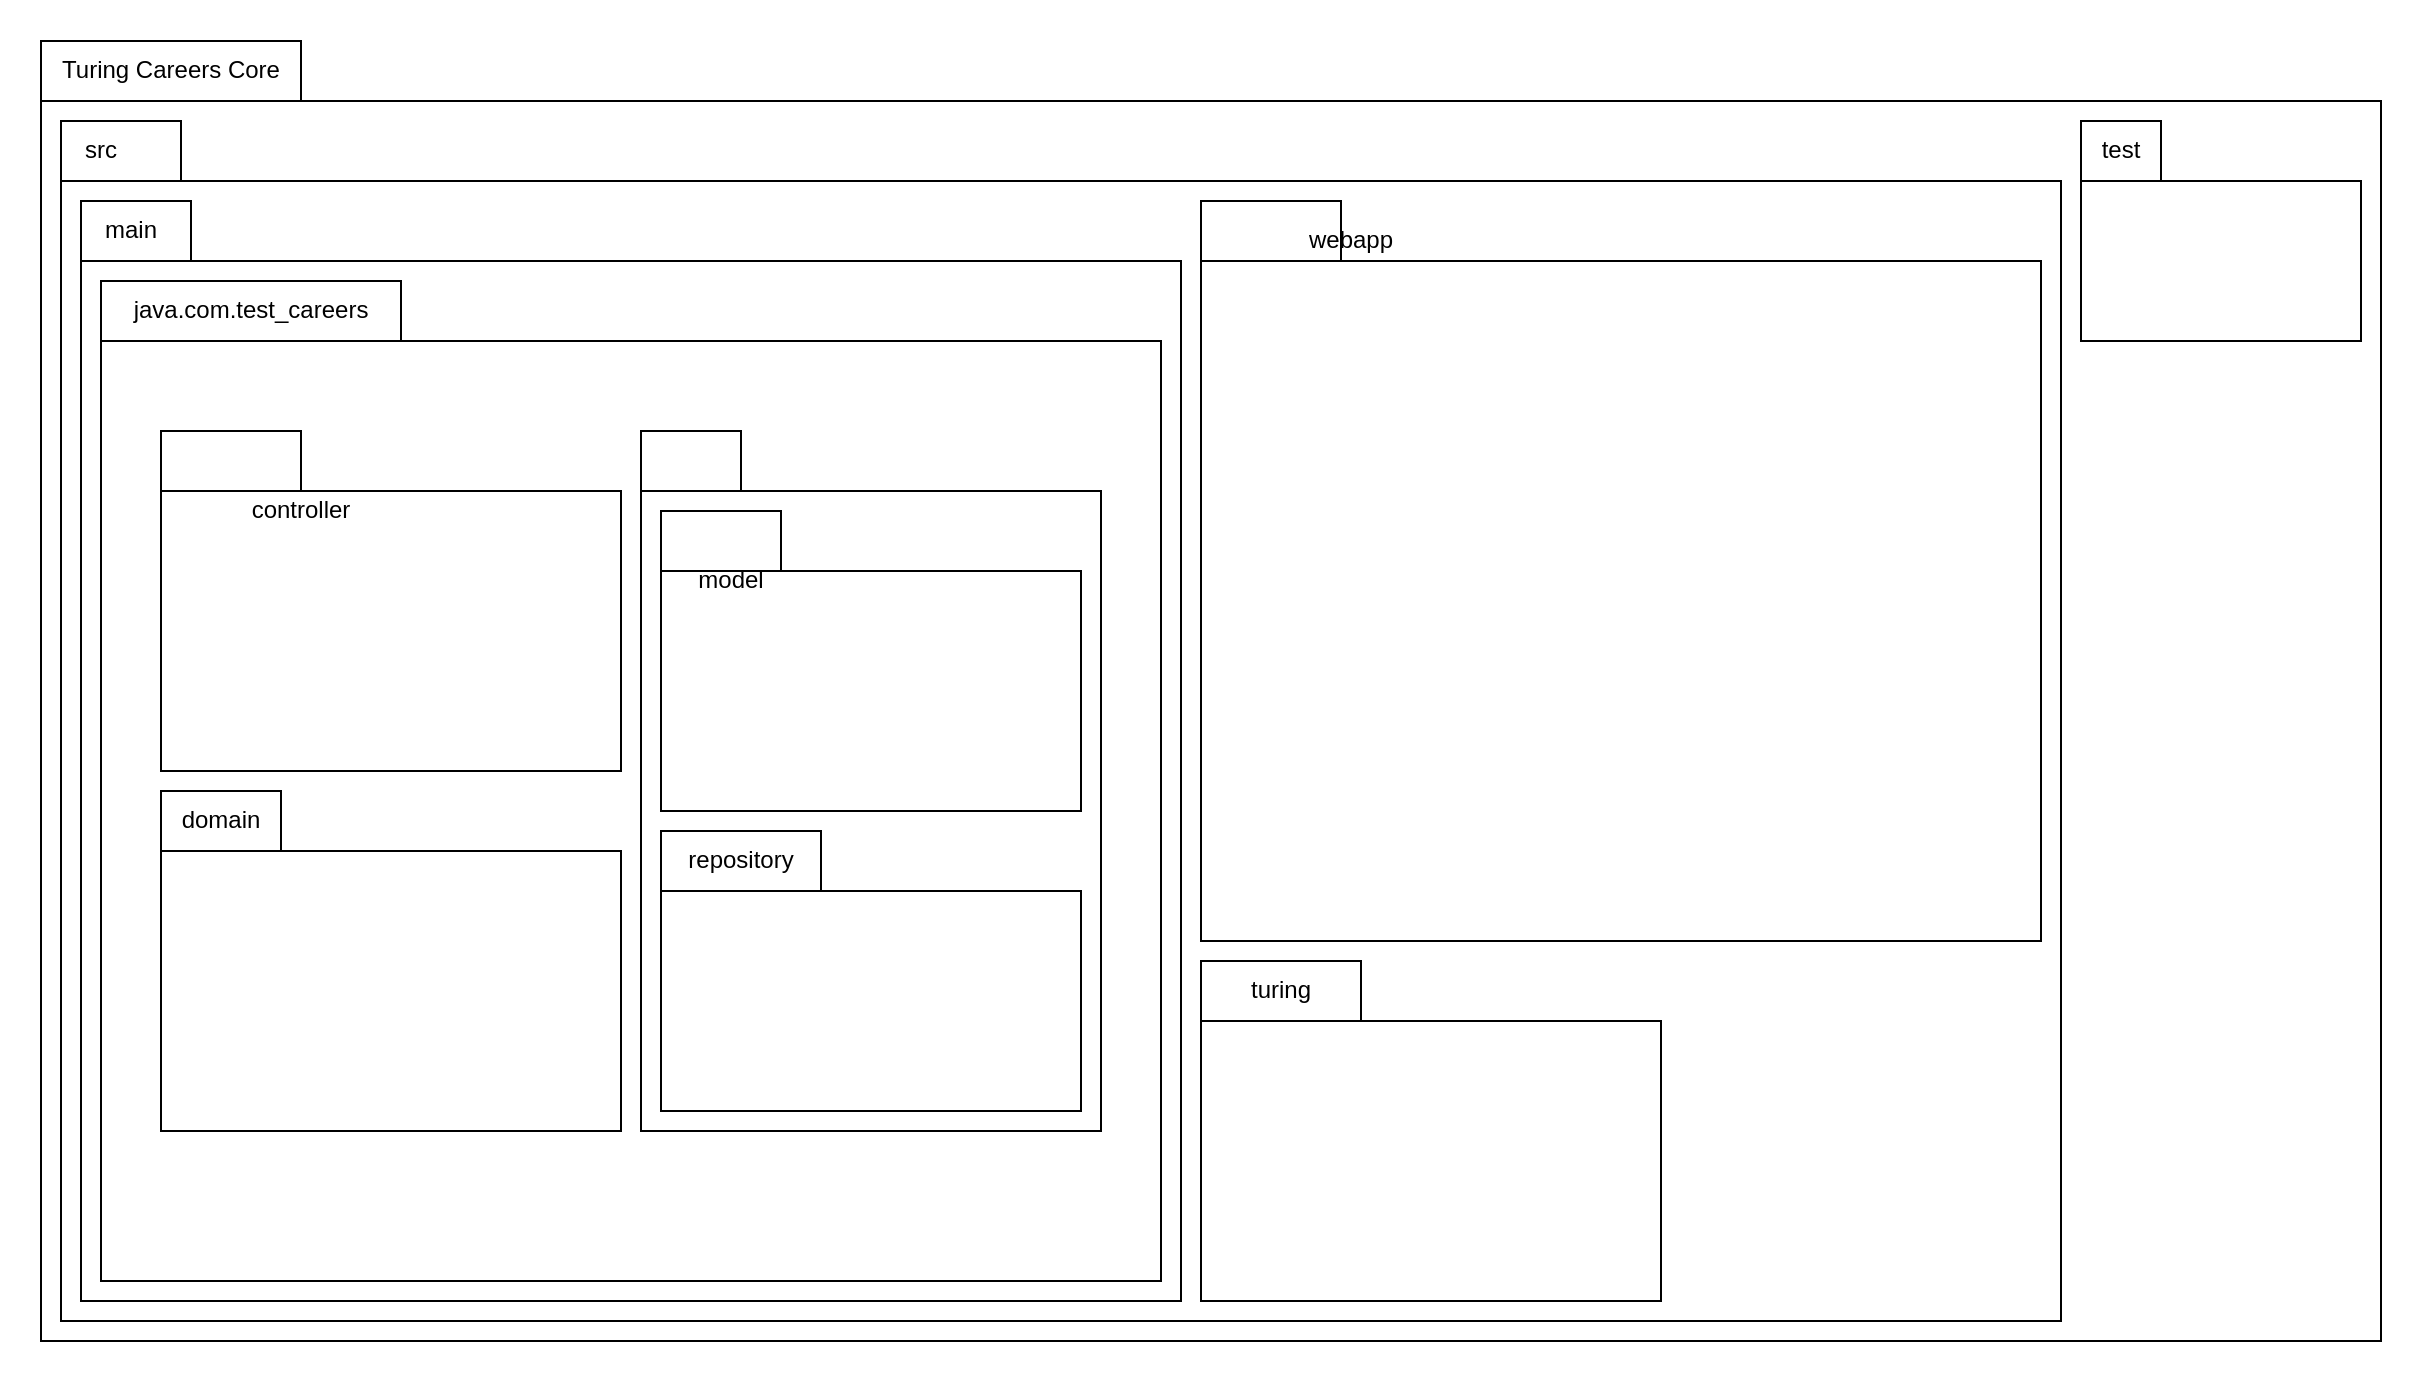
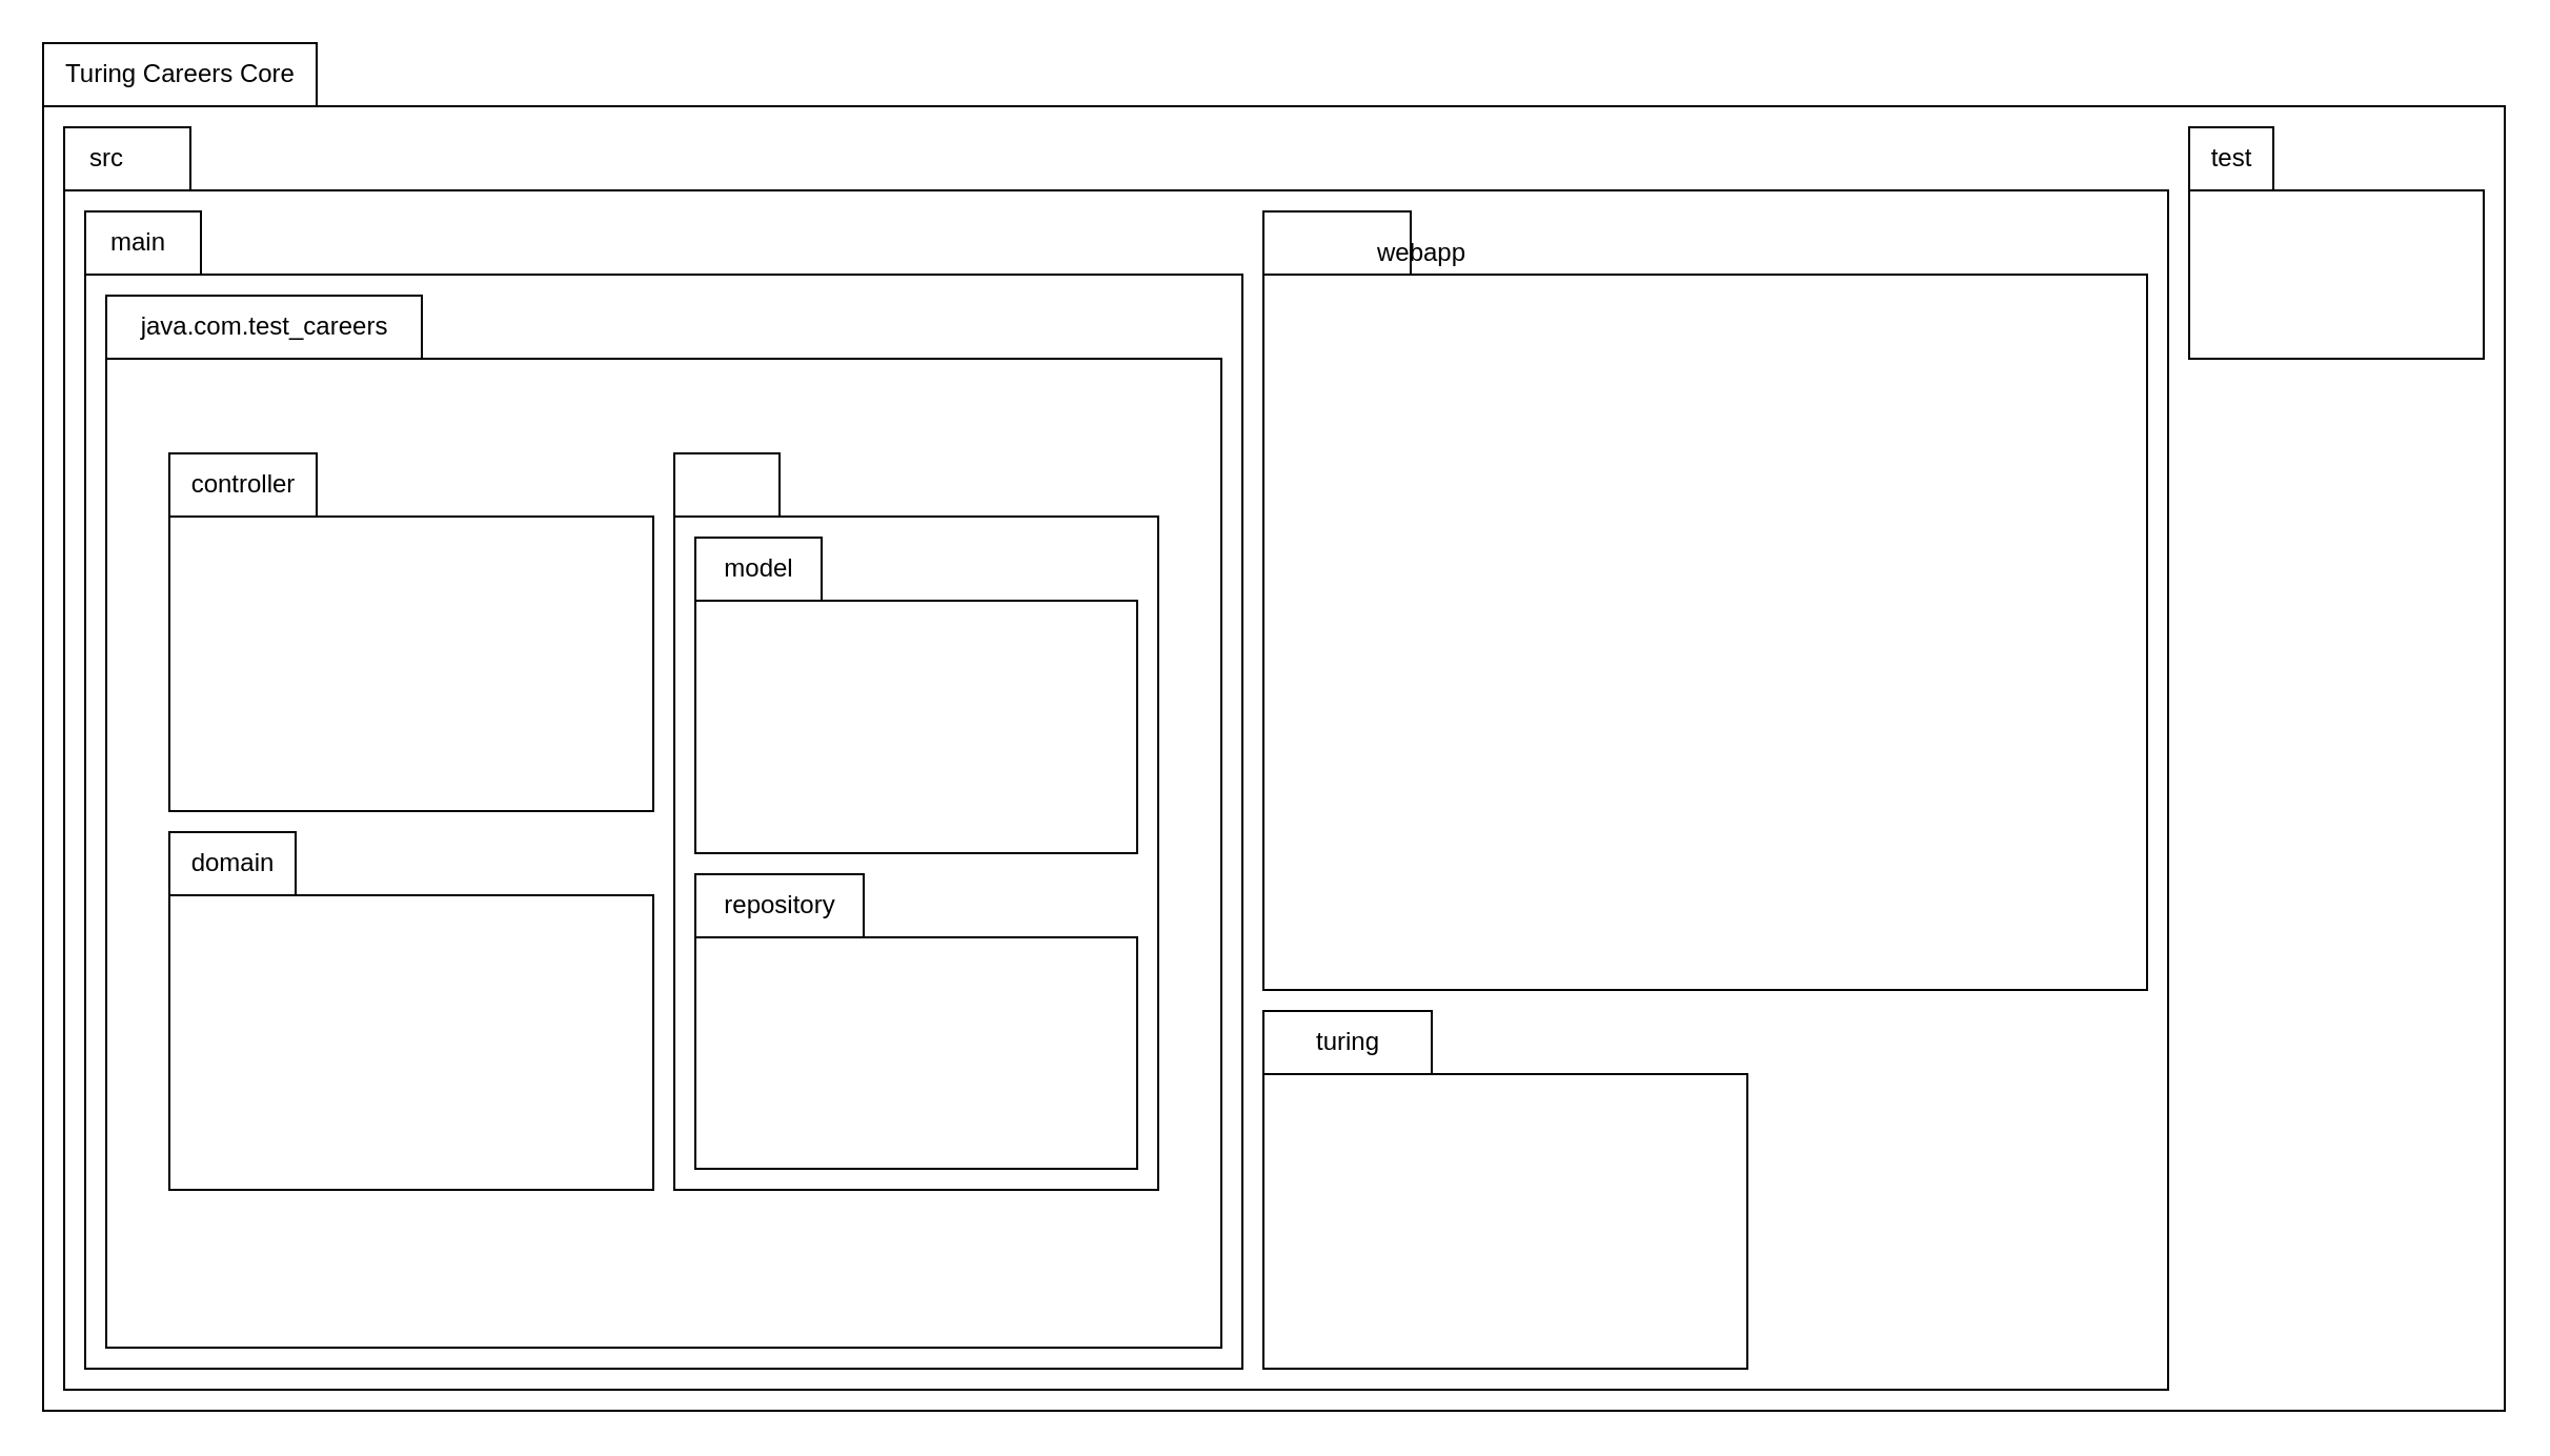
- <mxCell id="15" value="controller" style="text;html=1;align=center;verticalAlign=middle;resizable=0;points=[];autosize=1;strokeColor=none;fillColor=none;" vertex="1" parent="1"><mxGeometry x="115" y="240" width="70" height="30" as="geometry" /></mxCell>
+ <mxCell id="15" value="controller" style="text;html=1;align=center;verticalAlign=middle;resizable=0;points=[];autosize=1;strokeColor=none;fillColor=none;" vertex="1" parent="1"><mxGeometry x="80" y="215" width="70" height="30" as="geometry" /></mxCell>
- <mxCell id="19" value="model" style="text;html=1;align=center;verticalAlign=middle;resizable=0;points=[];autosize=1;strokeColor=none;fillColor=none;" vertex="1" parent="1"><mxGeometry x="335" y="275" width="60" height="30" as="geometry" /></mxCell>
+ <mxCell id="19" value="model" style="text;html=1;align=center;verticalAlign=middle;resizable=0;points=[];autosize=1;strokeColor=none;fillColor=none;" vertex="1" parent="1"><mxGeometry x="330" y="255" width="60" height="30" as="geometry" /></mxCell>
